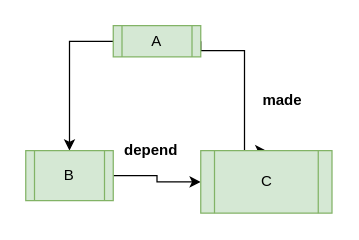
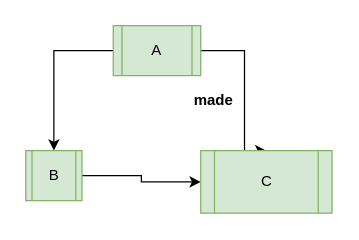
- <mxCell id="5" value="A" style="shape=process;whiteSpace=wrap;html=1;backgroundOutline=1;fillColor=#d5e8d4;strokeColor=#82b366;" vertex="1" parent="1"><mxGeometry x="90" y="20" width="70" height="25" as="geometry" /></mxCell>
+ <mxCell id="5" value="A" style="shape=process;whiteSpace=wrap;html=1;backgroundOutline=1;fillColor=#d5e8d4;strokeColor=#82b366;" vertex="1" parent="1"><mxGeometry x="90" y="20" width="70" height="40" as="geometry" /></mxCell>
- <mxCell id="3" value="made" style="text;html=1;resizable=0;autosize=1;align=center;verticalAlign=middle;points=[];fillColor=none;strokeColor=none;rounded=0;fontColor=#000000;fontStyle=1" parent="1" vertex="1"><mxGeometry x="200" y="70" width="50" height="20" as="geometry" /></mxCell>
+ <mxCell id="3" value="made" style="text;html=1;resizable=0;autosize=1;align=center;verticalAlign=middle;points=[];fillColor=none;strokeColor=none;rounded=0;fontColor=#000000;fontStyle=1" parent="1" vertex="1"><mxGeometry x="145" y="70" width="50" height="20" as="geometry" /></mxCell>
- <mxCell id="9" value="depend" style="text;html=1;resizable=0;autosize=1;align=center;verticalAlign=middle;points=[];fillColor=none;strokeColor=none;rounded=0;fontColor=#000000;fontStyle=1" vertex="1" parent="1"><mxGeometry x="90" y="110" width="60" height="20" as="geometry" /></mxCell>
- <mxCell id="7" value="B" style="shape=process;whiteSpace=wrap;html=1;backgroundOutline=1;fillColor=#d5e8d4;strokeColor=#82b366;" vertex="1" parent="1"><mxGeometry x="20" y="120" width="70" height="40" as="geometry" /></mxCell>
+ <mxCell id="7" value="B" style="shape=process;whiteSpace=wrap;html=1;backgroundOutline=1;fillColor=#d5e8d4;strokeColor=#82b366;" vertex="1" parent="1"><mxGeometry x="20" y="120" width="45" height="40" as="geometry" /></mxCell>
